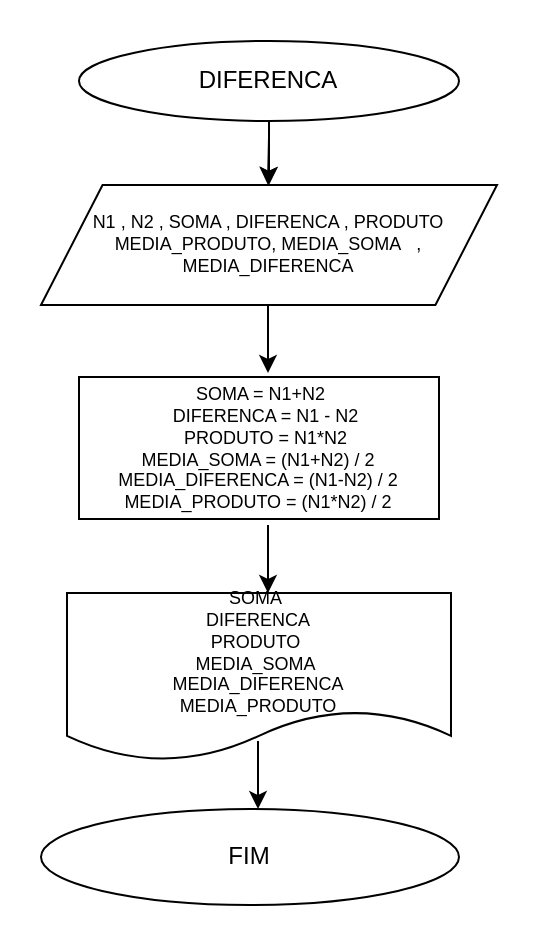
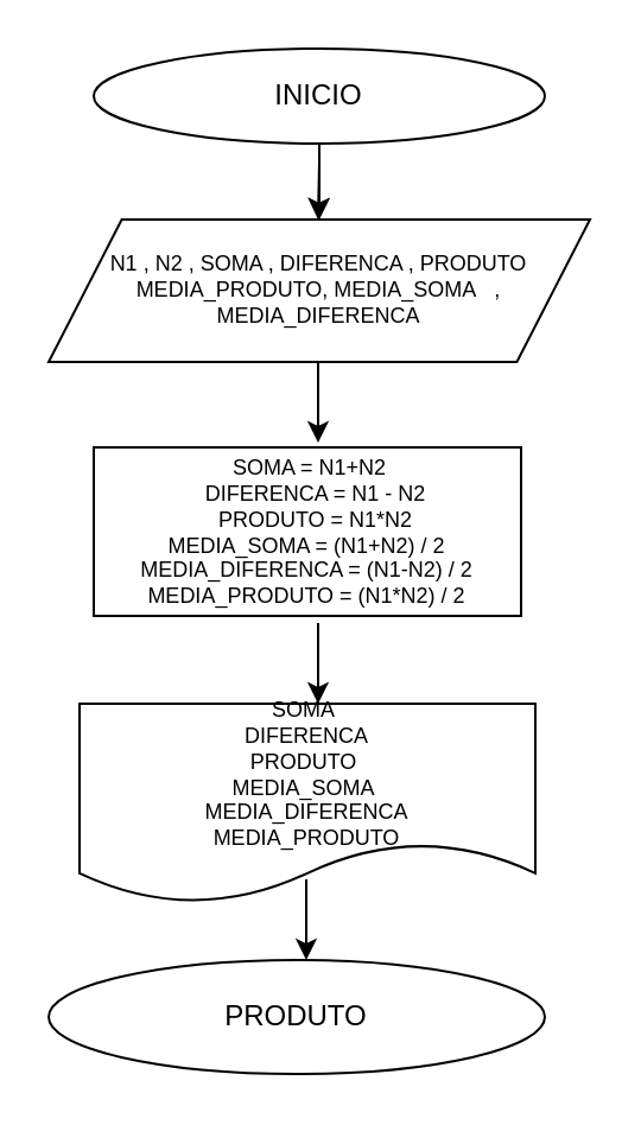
- <mxCell id="3" value="DIFERENCA" style="ellipse;whiteSpace=wrap;html=1;" vertex="1" parent="1"><mxGeometry x="39" y="20" width="190" height="40" as="geometry" /></mxCell>
+ <mxCell id="3" value="INICIO" style="ellipse;whiteSpace=wrap;html=1;" vertex="1" parent="1"><mxGeometry x="39" y="20" width="190" height="40" as="geometry" /></mxCell>
- <mxCell id="9" value="FIM" style="ellipse;whiteSpace=wrap;html=1;" vertex="1" parent="1"><mxGeometry x="20" y="404" width="209" height="48" as="geometry" /></mxCell>
+ <mxCell id="9" value="PRODUTO" style="ellipse;whiteSpace=wrap;html=1;" vertex="1" parent="1"><mxGeometry x="20" y="404" width="209" height="48" as="geometry" /></mxCell>
